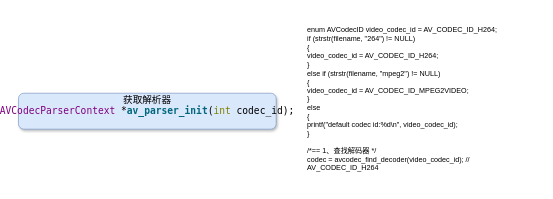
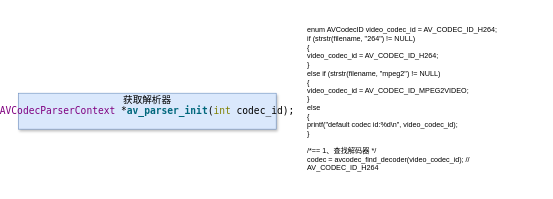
- <mxCell id="3" value="&lt;pre style=&quot;margin-top: 0px; margin-bottom: 0px; font-size: 16px;&quot;&gt;&lt;pre style=&quot;margin-top: 0px; margin-bottom: 0px;&quot;&gt;&lt;span style=&quot;&quot;&gt;获取解析器&lt;br&gt;&lt;/span&gt;&lt;pre style=&quot;margin-top: 0px; margin-bottom: 0px;&quot;&gt;&lt;span style=&quot;color:#800080;&quot;&gt;AVCodecParserContext&lt;/span&gt;&lt;span style=&quot;color:#c0c0c0;&quot;&gt; &lt;/span&gt;*&lt;span style=&quot;font-weight:600; color:#00677c;&quot;&gt;av_parser_init&lt;/span&gt;(&lt;span style=&quot;color:#808000;&quot;&gt;int&lt;/span&gt;&lt;span style=&quot;color:#c0c0c0;&quot;&gt; &lt;/span&gt;codec_id);&lt;/pre&gt;&lt;span style=&quot;&quot;&gt;&lt;br&gt;&lt;/span&gt;&lt;/pre&gt;&lt;/pre&gt;" style="rounded=1;whiteSpace=wrap;html=1;fillColor=#dae8fc;strokeColor=#6c8ebf;shadow=1;fontSize=17;fontColor=#000000;" vertex="1" parent="1"><mxGeometry x="20" y="155" width="430" height="60" as="geometry" /></mxCell>
+ <mxCell id="3" value="&lt;pre style=&quot;margin-top: 0px; margin-bottom: 0px; font-size: 16px;&quot;&gt;&lt;pre style=&quot;margin-top: 0px; margin-bottom: 0px;&quot;&gt;&lt;span style=&quot;&quot;&gt;获取解析器&lt;br&gt;&lt;/span&gt;&lt;pre style=&quot;margin-top: 0px; margin-bottom: 0px;&quot;&gt;&lt;span style=&quot;color:#800080;&quot;&gt;AVCodecParserContext&lt;/span&gt;&lt;span style=&quot;color:#c0c0c0;&quot;&gt; &lt;/span&gt;*&lt;span style=&quot;font-weight:600; color:#00677c;&quot;&gt;av_parser_init&lt;/span&gt;(&lt;span style=&quot;color:#808000;&quot;&gt;int&lt;/span&gt;&lt;span style=&quot;color:#c0c0c0;&quot;&gt; &lt;/span&gt;codec_id);&lt;/pre&gt;&lt;span style=&quot;&quot;&gt;&lt;br&gt;&lt;/span&gt;&lt;/pre&gt;&lt;/pre&gt;" style="whiteSpace=wrap;html=1;fillColor=#dae8fc;strokeColor=#6c8ebf;shadow=1;fontSize=17;fontColor=#000000;rounded=0;" vertex="1" parent="1"><mxGeometry x="20" y="155" width="430" height="60" as="geometry" /></mxCell>
